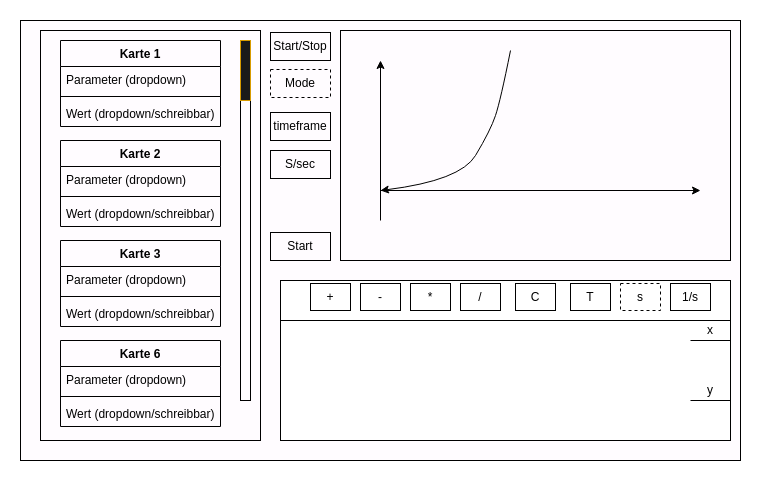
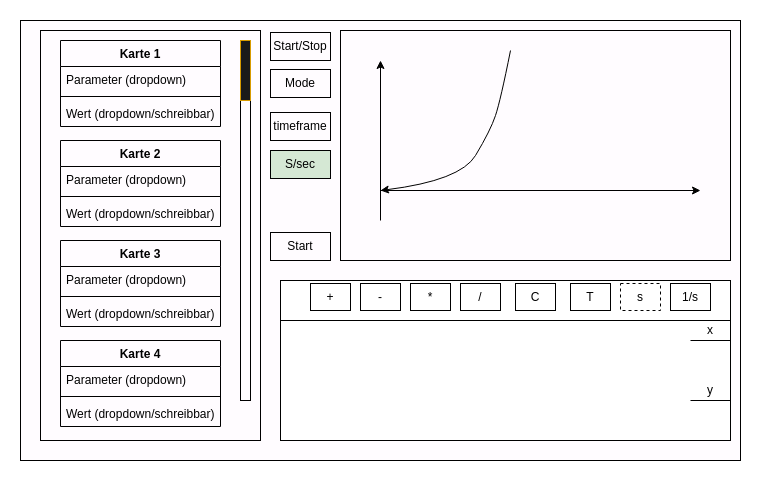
- <mxCell id="41" value="Mode" style="rounded=0;whiteSpace=wrap;html=1;fillColor=#FFFCFF;dashed=1;" vertex="1" parent="1"><mxGeometry x="270" y="69" width="60" height="28" as="geometry" /></mxCell>
+ <mxCell id="41" value="Mode" style="rounded=0;whiteSpace=wrap;html=1;fillColor=#FFFCFF;" vertex="1" parent="1"><mxGeometry x="270" y="69" width="60" height="28" as="geometry" /></mxCell>
- <mxCell id="44" value="S/sec" style="rounded=0;whiteSpace=wrap;html=1;fillColor=#FFFCFF;" vertex="1" parent="1"><mxGeometry x="270" y="150" width="60" height="28" as="geometry" /></mxCell>
+ <mxCell id="44" value="S/sec" style="rounded=0;whiteSpace=wrap;html=1;fillColor=#d5e8d4;" vertex="1" parent="1"><mxGeometry x="270" y="150" width="60" height="28" as="geometry" /></mxCell>
- <mxCell id="22" value="Karte 6" style="swimlane;fontStyle=1;align=center;verticalAlign=top;childLayout=stackLayout;horizontal=1;startSize=26;horizontalStack=0;resizeParent=1;resizeParentMax=0;resizeLast=0;collapsible=1;marginBottom=0;fillColor=none;" vertex="1" parent="1"><mxGeometry x="60" y="340" width="160" height="86" as="geometry" /></mxCell>
+ <mxCell id="22" value="Karte 4" style="swimlane;fontStyle=1;align=center;verticalAlign=top;childLayout=stackLayout;horizontal=1;startSize=26;horizontalStack=0;resizeParent=1;resizeParentMax=0;resizeLast=0;collapsible=1;marginBottom=0;fillColor=none;" vertex="1" parent="1"><mxGeometry x="60" y="340" width="160" height="86" as="geometry" /></mxCell>
